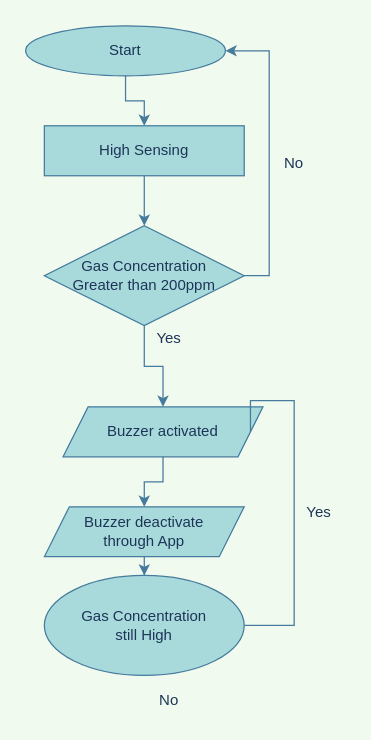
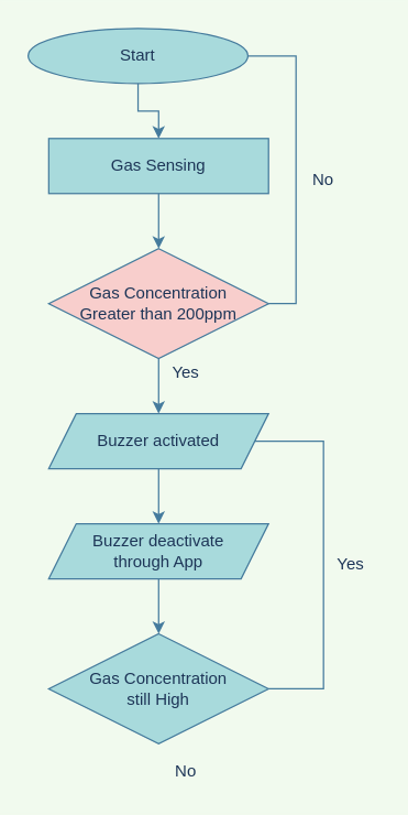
- <mxCell id="7" style="edgeStyle=orthogonalEdgeStyle;rounded=0;orthogonalLoop=1;jettySize=auto;html=1;exitX=1;exitY=0.5;exitDx=0;exitDy=0;entryX=1;entryY=0.5;entryDx=0;entryDy=0;labelBackgroundColor=#F1FAEE;strokeColor=#457B9D;fontColor=#1D3557;" edge="1" parent="1" source="8" target="3"><mxGeometry relative="1" as="geometry" /></mxCell>
+ <mxCell id="7" style="edgeStyle=orthogonalEdgeStyle;rounded=0;orthogonalLoop=1;jettySize=auto;html=1;exitX=1;exitY=0.5;exitDx=0;exitDy=0;entryX=1;entryY=0.5;entryDx=0;entryDy=0;labelBackgroundColor=#F1FAEE;strokeColor=#457B9D;fontColor=#1D3557;endArrow=none;" edge="1" parent="1" source="8" target="3"><mxGeometry relative="1" as="geometry" /></mxCell>
- <mxCell id="5" value="High Sensing" style="rounded=0;whiteSpace=wrap;html=1;fillColor=#A8DADC;strokeColor=#457B9D;fontColor=#1D3557;" vertex="1" parent="1"><mxGeometry x="35" y="100" width="160" height="40" as="geometry" /></mxCell>
+ <mxCell id="5" value="Gas Sensing" style="rounded=0;whiteSpace=wrap;html=1;fillColor=#A8DADC;strokeColor=#457B9D;fontColor=#1D3557;" vertex="1" parent="1"><mxGeometry x="35" y="100" width="160" height="40" as="geometry" /></mxCell>
- <mxCell id="8" value="Gas Concentration &lt;br&gt;Greater than 200ppm" style="rhombus;whiteSpace=wrap;html=1;fillColor=#A8DADC;strokeColor=#457B9D;fontColor=#1D3557;" vertex="1" parent="1"><mxGeometry x="35" y="180" width="160" height="80" as="geometry" /></mxCell>
+ <mxCell id="8" value="Gas Concentration &lt;br&gt;Greater than 200ppm" style="rhombus;whiteSpace=wrap;html=1;fillColor=#f8cecc;strokeColor=#457B9D;fontColor=#1D3557;" vertex="1" parent="1"><mxGeometry x="35" y="180" width="160" height="80" as="geometry" /></mxCell>
- <mxCell id="10" value="Buzzer activated" style="shape=parallelogram;perimeter=parallelogramPerimeter;whiteSpace=wrap;html=1;fixedSize=1;fillColor=#A8DADC;strokeColor=#457B9D;fontColor=#1D3557;" vertex="1" parent="1"><mxGeometry x="50" y="325" width="160" height="40" as="geometry" /></mxCell>
+ <mxCell id="10" value="Buzzer activated" style="shape=parallelogram;perimeter=parallelogramPerimeter;whiteSpace=wrap;html=1;fixedSize=1;fillColor=#A8DADC;strokeColor=#457B9D;fontColor=#1D3557;" vertex="1" parent="1"><mxGeometry x="35" y="300" width="160" height="40" as="geometry" /></mxCell>
- <mxCell id="12" value="Buzzer deactivate &lt;br&gt;through App" style="shape=parallelogram;perimeter=parallelogramPerimeter;whiteSpace=wrap;html=1;fixedSize=1;fillColor=#A8DADC;strokeColor=#457B9D;fontColor=#1D3557;" vertex="1" parent="1"><mxGeometry x="35" y="405" width="160" height="40" as="geometry" /></mxCell>
+ <mxCell id="12" value="Buzzer deactivate &lt;br&gt;through App" style="shape=parallelogram;perimeter=parallelogramPerimeter;whiteSpace=wrap;html=1;fixedSize=1;fillColor=#A8DADC;strokeColor=#457B9D;fontColor=#1D3557;" vertex="1" parent="1"><mxGeometry x="35" y="380" width="160" height="40" as="geometry" /></mxCell>
- <mxCell id="14" value="Gas Concentration &lt;br&gt;still High" style="ellipse;whiteSpace=wrap;html=1;fillColor=#A8DADC;strokeColor=#457B9D;fontColor=#1D3557;" vertex="1" parent="1"><mxGeometry x="35" y="460" width="160" height="80" as="geometry" /></mxCell>
+ <mxCell id="14" value="Gas Concentration &lt;br&gt;still High" style="rhombus;whiteSpace=wrap;html=1;fillColor=#A8DADC;strokeColor=#457B9D;fontColor=#1D3557;" vertex="1" parent="1"><mxGeometry x="35" y="460" width="160" height="80" as="geometry" /></mxCell>
